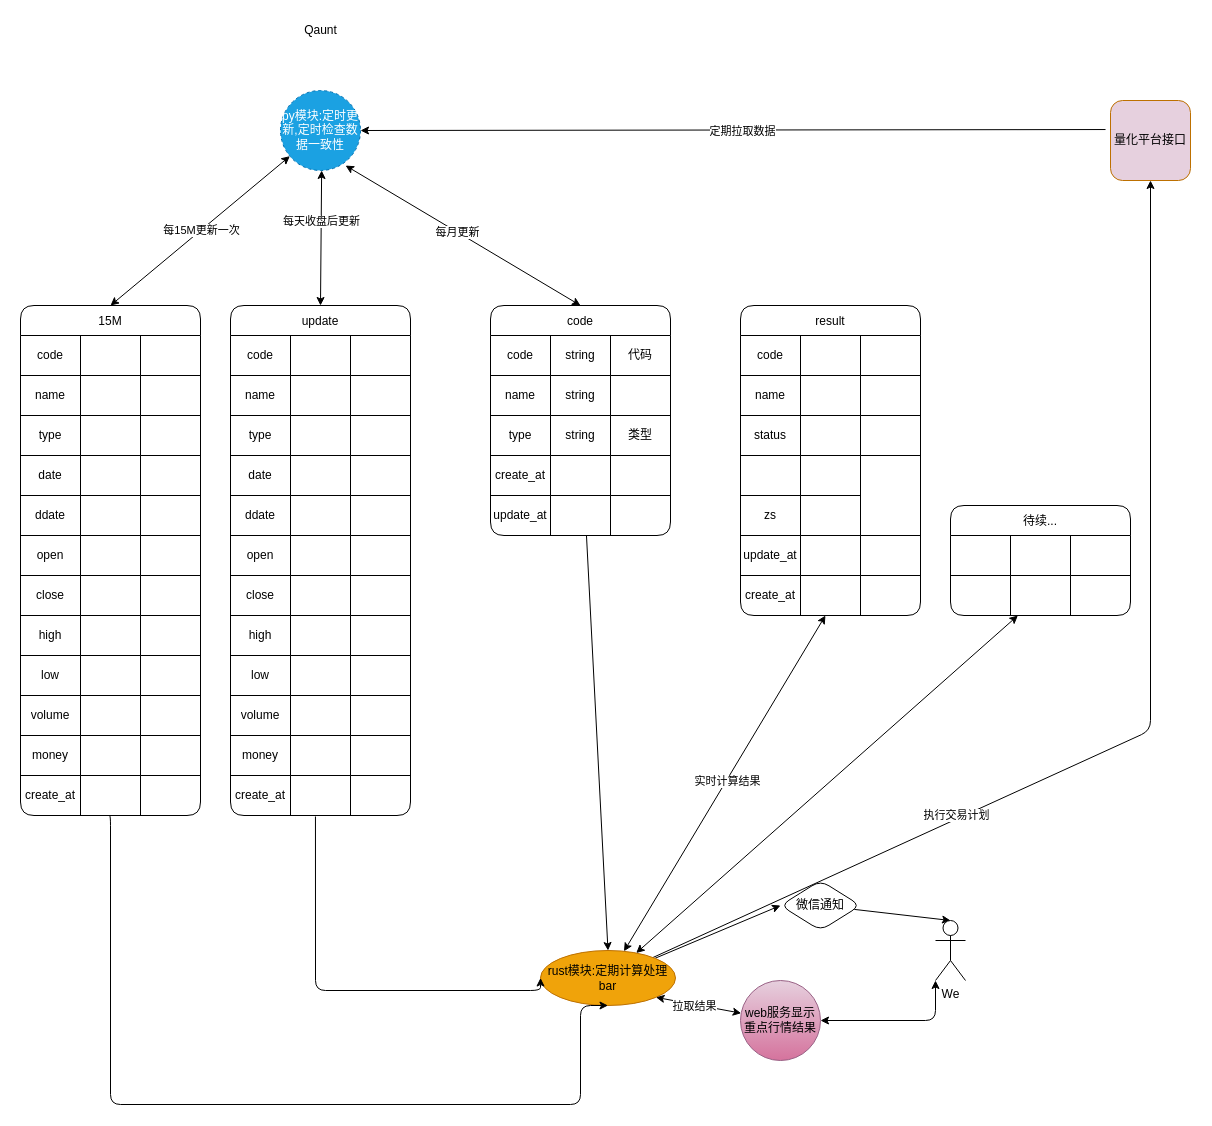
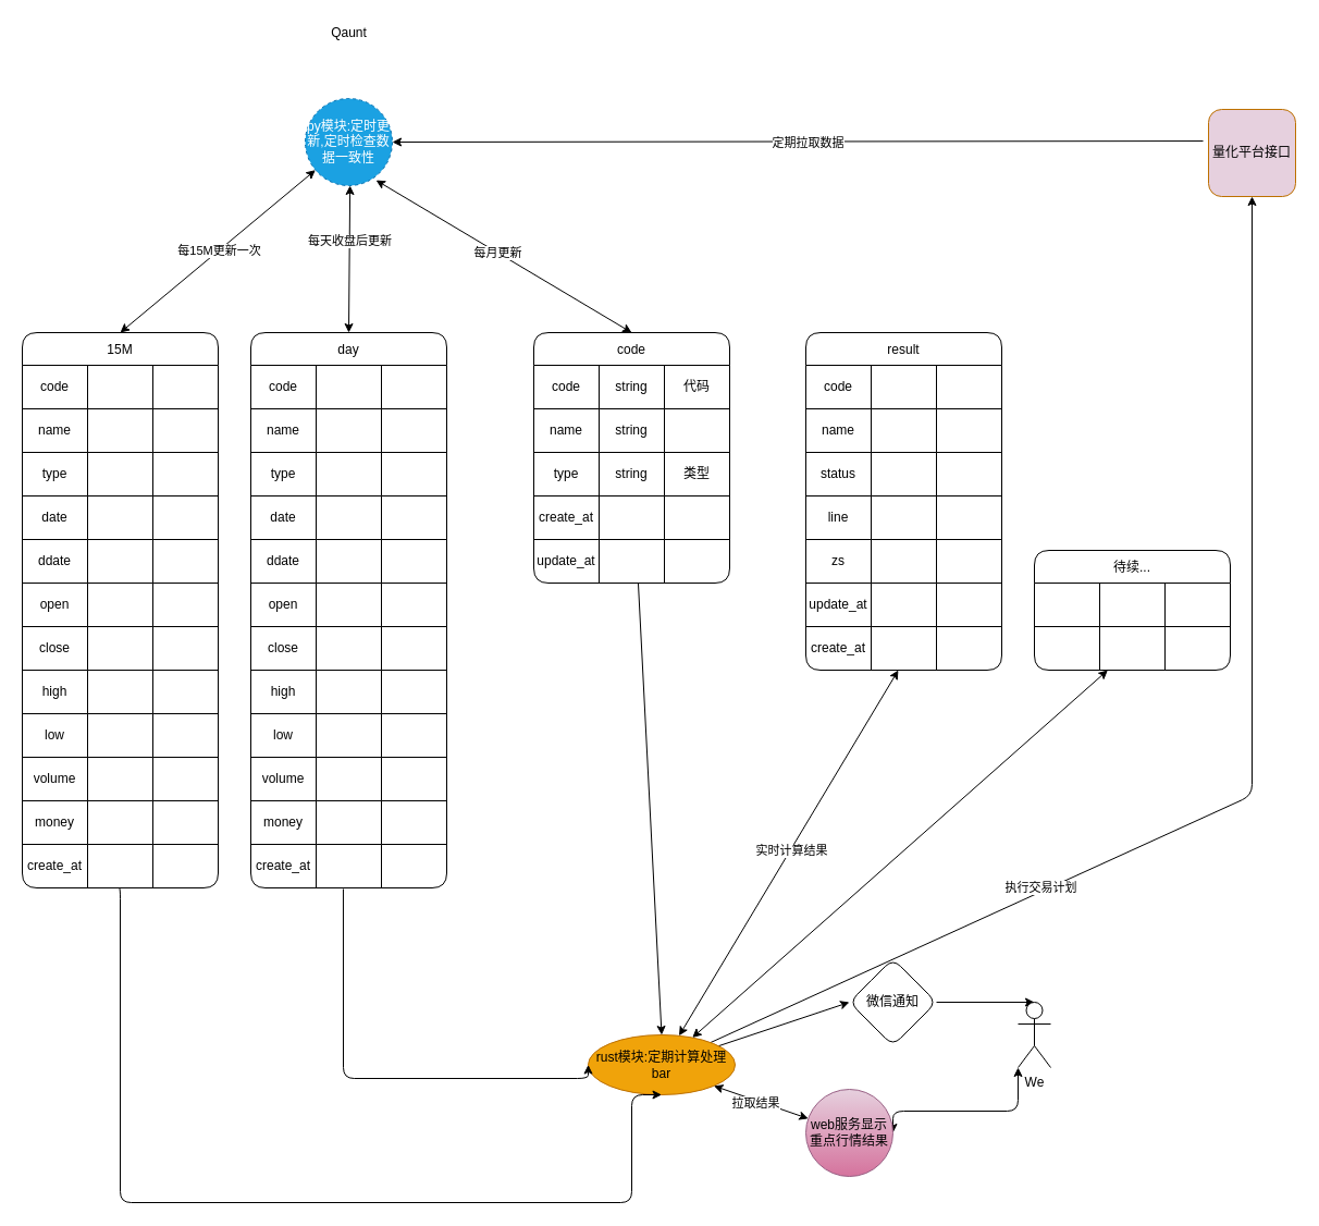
- <mxCell id="35" value="update" style="shape=table;startSize=30;container=1;collapsible=0;childLayout=tableLayout;rounded=1;" vertex="1" parent="1"><mxGeometry x="230" y="305" width="180" height="510" as="geometry" /></mxCell>
+ <mxCell id="35" value="day" style="shape=table;startSize=30;container=1;collapsible=0;childLayout=tableLayout;rounded=1;" vertex="1" parent="1"><mxGeometry x="230" y="305" width="180" height="510" as="geometry" /></mxCell>
+ <mxCell id="156" value="line" style="shape=partialRectangle;html=1;whiteSpace=wrap;connectable=0;overflow=hidden;fillColor=none;top=0;left=0;bottom=0;right=0;pointerEvents=1;rounded=1;" vertex="1" parent="155"><mxGeometry width="60" height="40" as="geometry" /></mxCell>
- <mxCell id="172" value="微信通知" style="rhombus;whiteSpace=wrap;html=1;verticalAlign=middle;rounded=1;" vertex="1" parent="1"><mxGeometry x="780" y="880" width="80" height="50" as="geometry" /></mxCell>
+ <mxCell id="172" value="微信通知" style="rhombus;whiteSpace=wrap;html=1;verticalAlign=middle;rounded=1;" vertex="1" parent="1"><mxGeometry x="780" y="880" width="80" height="80" as="geometry" /></mxCell>
- <mxCell id="177" value="web服务显示重点行情结果" style="ellipse;whiteSpace=wrap;html=1;aspect=fixed;verticalAlign=middle;fillColor=#e6d0de;strokeColor=#996185;gradientColor=#d5739d;rounded=1;" vertex="1" parent="1"><mxGeometry x="740" y="980" width="80" height="80" as="geometry" /></mxCell>
+ <mxCell id="177" value="web服务显示重点行情结果" style="ellipse;whiteSpace=wrap;html=1;aspect=fixed;verticalAlign=middle;fillColor=#e6d0de;strokeColor=#996185;gradientColor=#d5739d;rounded=1;" vertex="1" parent="1"><mxGeometry x="740" y="1000" width="80" height="80" as="geometry" /></mxCell>
